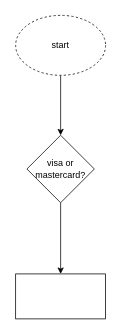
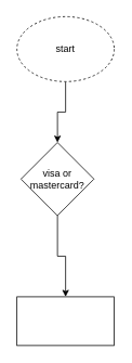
- <mxCell id="5" value="visa or mastercard?" style="rhombus;whiteSpace=wrap;html=1;" vertex="1" parent="1"><mxGeometry x="35" y="180" width="90" height="90" as="geometry" /></mxCell>
+ <mxCell id="5" value="visa or mastercard?" style="rhombus;whiteSpace=wrap;html=1;" vertex="1" parent="1"><mxGeometry x="25" y="175" width="90" height="90" as="geometry" /></mxCell>
